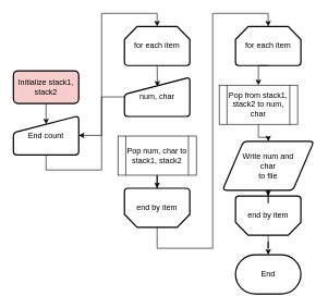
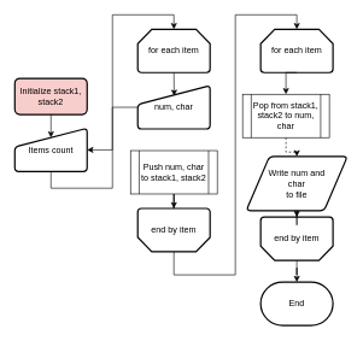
- <mxCell id="20" style="edgeStyle=orthogonalEdgeStyle;rounded=0;orthogonalLoop=1;jettySize=auto;html=1;entryX=0.5;entryY=0;entryDx=0;entryDy=0;" edge="1" parent="1" source="21" target="23"><mxGeometry relative="1" as="geometry" /></mxCell>
+ <mxCell id="20" style="edgeStyle=orthogonalEdgeStyle;rounded=0;orthogonalLoop=1;jettySize=auto;html=1;entryX=0.5;entryY=0;entryDx=0;entryDy=0;dashed=1;" edge="1" parent="1" source="21" target="23"><mxGeometry relative="1" as="geometry" /></mxCell>
- <mxCell id="7" value="End count" style="html=1;strokeWidth=2;shape=manualInput;whiteSpace=wrap;rounded=1;size=26;arcSize=11;" parent="1" vertex="1"><mxGeometry x="20" y="177" width="100" height="60" as="geometry" /></mxCell>
+ <mxCell id="7" value="Items count" style="html=1;strokeWidth=2;shape=manualInput;whiteSpace=wrap;rounded=1;size=26;arcSize=11;" parent="1" vertex="1"><mxGeometry x="20" y="177" width="100" height="60" as="geometry" /></mxCell>
- <mxCell id="15" value="Pop num, char to stack1, stack2" style="shape=process;whiteSpace=wrap;html=1;backgroundOutline=1;" parent="1" vertex="1"><mxGeometry x="180" y="208" width="120" height="60" as="geometry" /></mxCell>
+ <mxCell id="15" value="Push num, char to stack1, stack2" style="shape=process;whiteSpace=wrap;html=1;backgroundOutline=1;" parent="1" vertex="1"><mxGeometry x="180" y="208" width="120" height="60" as="geometry" /></mxCell>
